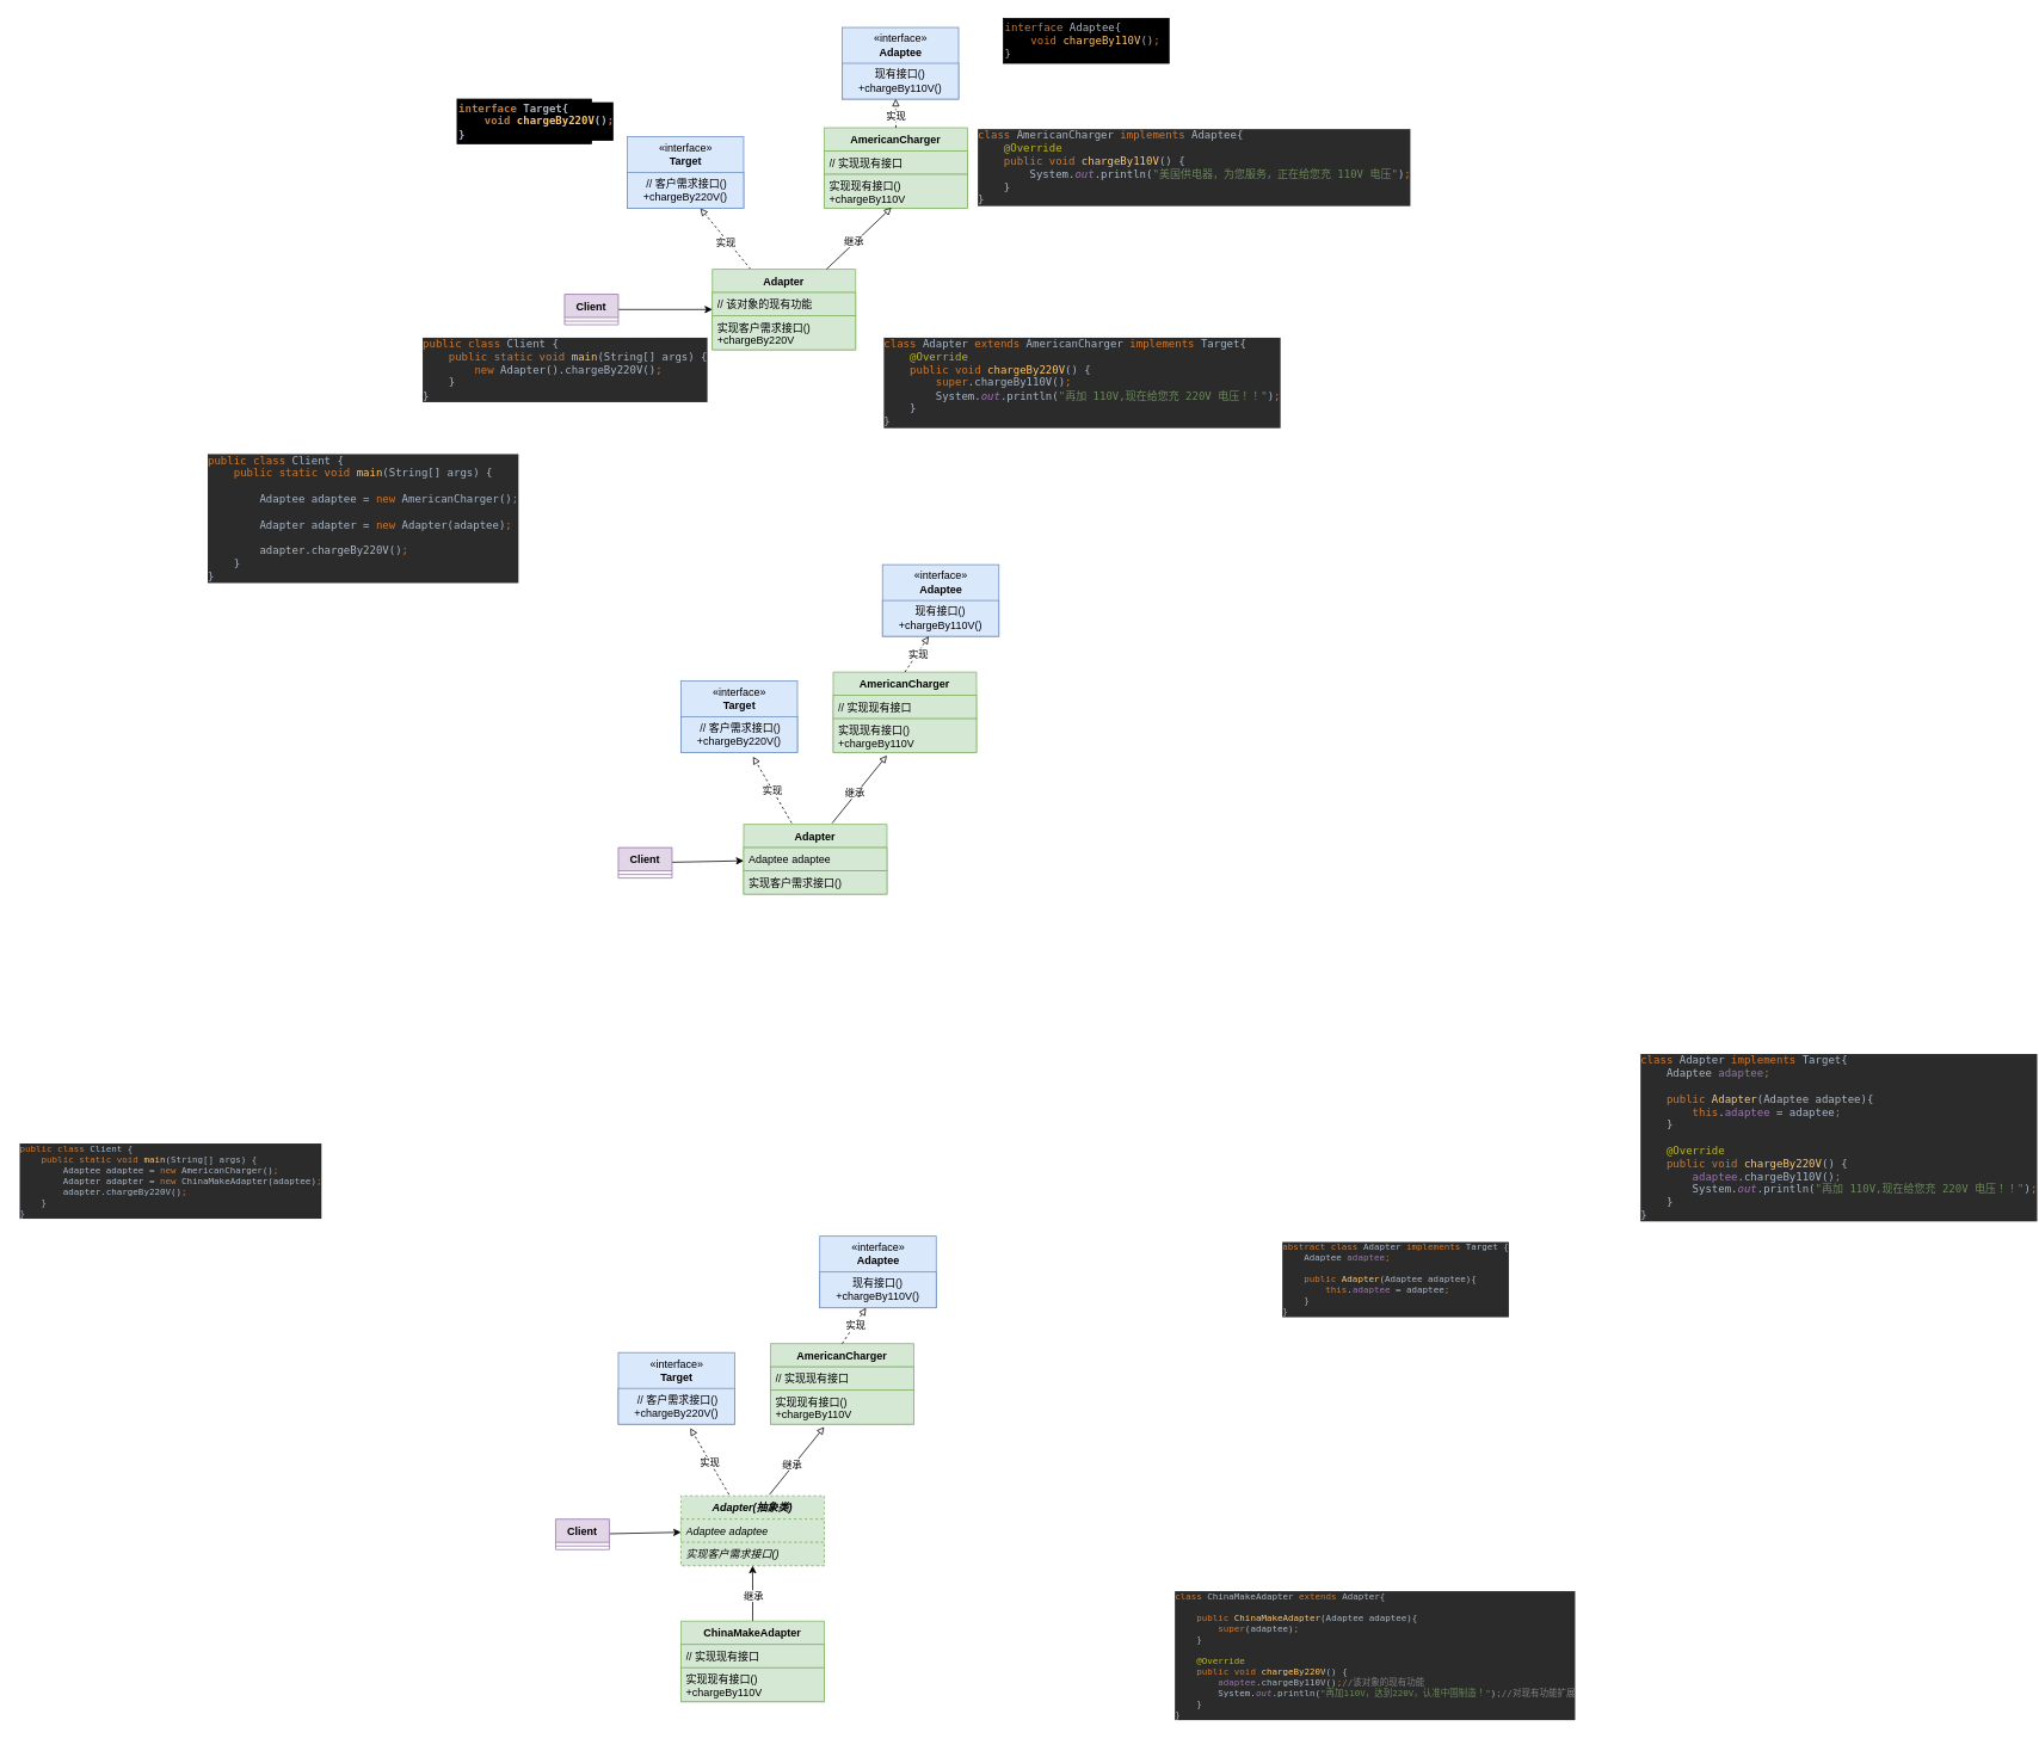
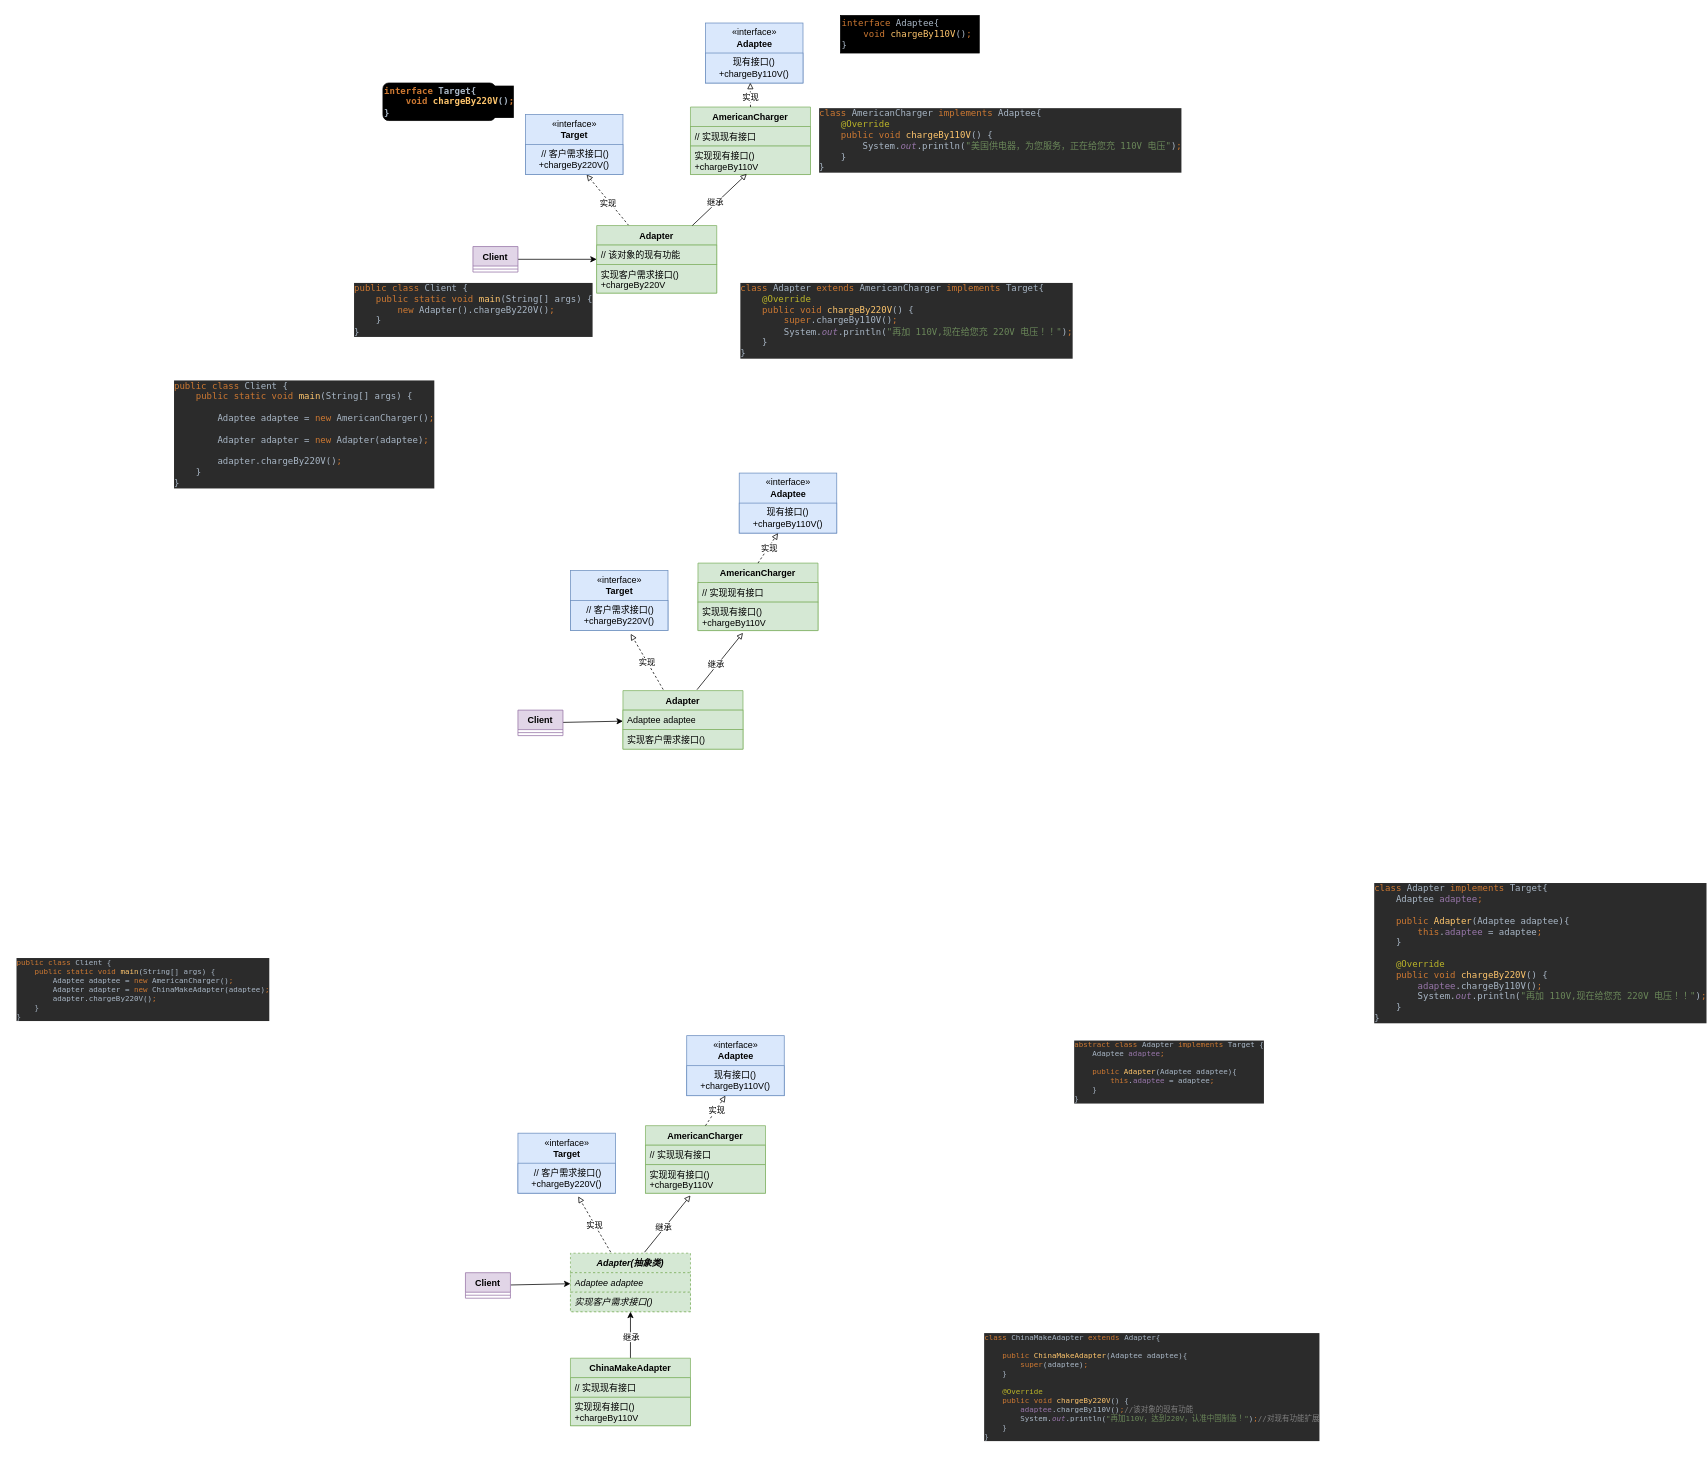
- <mxCell id="23" value="&lt;div style=&quot;color: rgb(169, 183, 198); font-family: &amp;quot;JetBrains Mono&amp;quot;, monospace; font-size: 9pt; white-space: pre;&quot;&gt;&lt;span style=&quot;color:#cc7832;&quot;&gt;interface &lt;/span&gt;Target{&lt;br&gt;    &lt;span style=&quot;color:#cc7832;&quot;&gt;void &lt;/span&gt;&lt;span style=&quot;color:#ffc66d;&quot;&gt;chargeBy220V&lt;/span&gt;()&lt;span style=&quot;color:#cc7832;&quot;&gt;;&lt;br&gt;&lt;/span&gt;}&lt;br&gt;&lt;/div&gt;" style="rounded=0;whiteSpace=wrap;html=1;fontFamily=Helvetica;fontSize=11;fontColor=default;labelBackgroundColor=#000000;align=left;fontStyle=1;fillColor=#000000;" vertex="1" parent="1"><mxGeometry x="510" y="110" width="150" height="50" as="geometry" /></mxCell>
+ <mxCell id="23" value="&lt;div style=&quot;color: rgb(169, 183, 198); font-family: &amp;quot;JetBrains Mono&amp;quot;, monospace; font-size: 9pt; white-space: pre;&quot;&gt;&lt;span style=&quot;color:#cc7832;&quot;&gt;interface &lt;/span&gt;Target{&lt;br&gt;    &lt;span style=&quot;color:#cc7832;&quot;&gt;void &lt;/span&gt;&lt;span style=&quot;color:#ffc66d;&quot;&gt;chargeBy220V&lt;/span&gt;()&lt;span style=&quot;color:#cc7832;&quot;&gt;;&lt;br&gt;&lt;/span&gt;}&lt;br&gt;&lt;/div&gt;" style="whiteSpace=wrap;html=1;fontFamily=Helvetica;fontSize=11;fontColor=default;labelBackgroundColor=#000000;align=left;fontStyle=1;fillColor=#000000;rounded=1;" vertex="1" parent="1"><mxGeometry x="510" y="110" width="150" height="50" as="geometry" /></mxCell>
